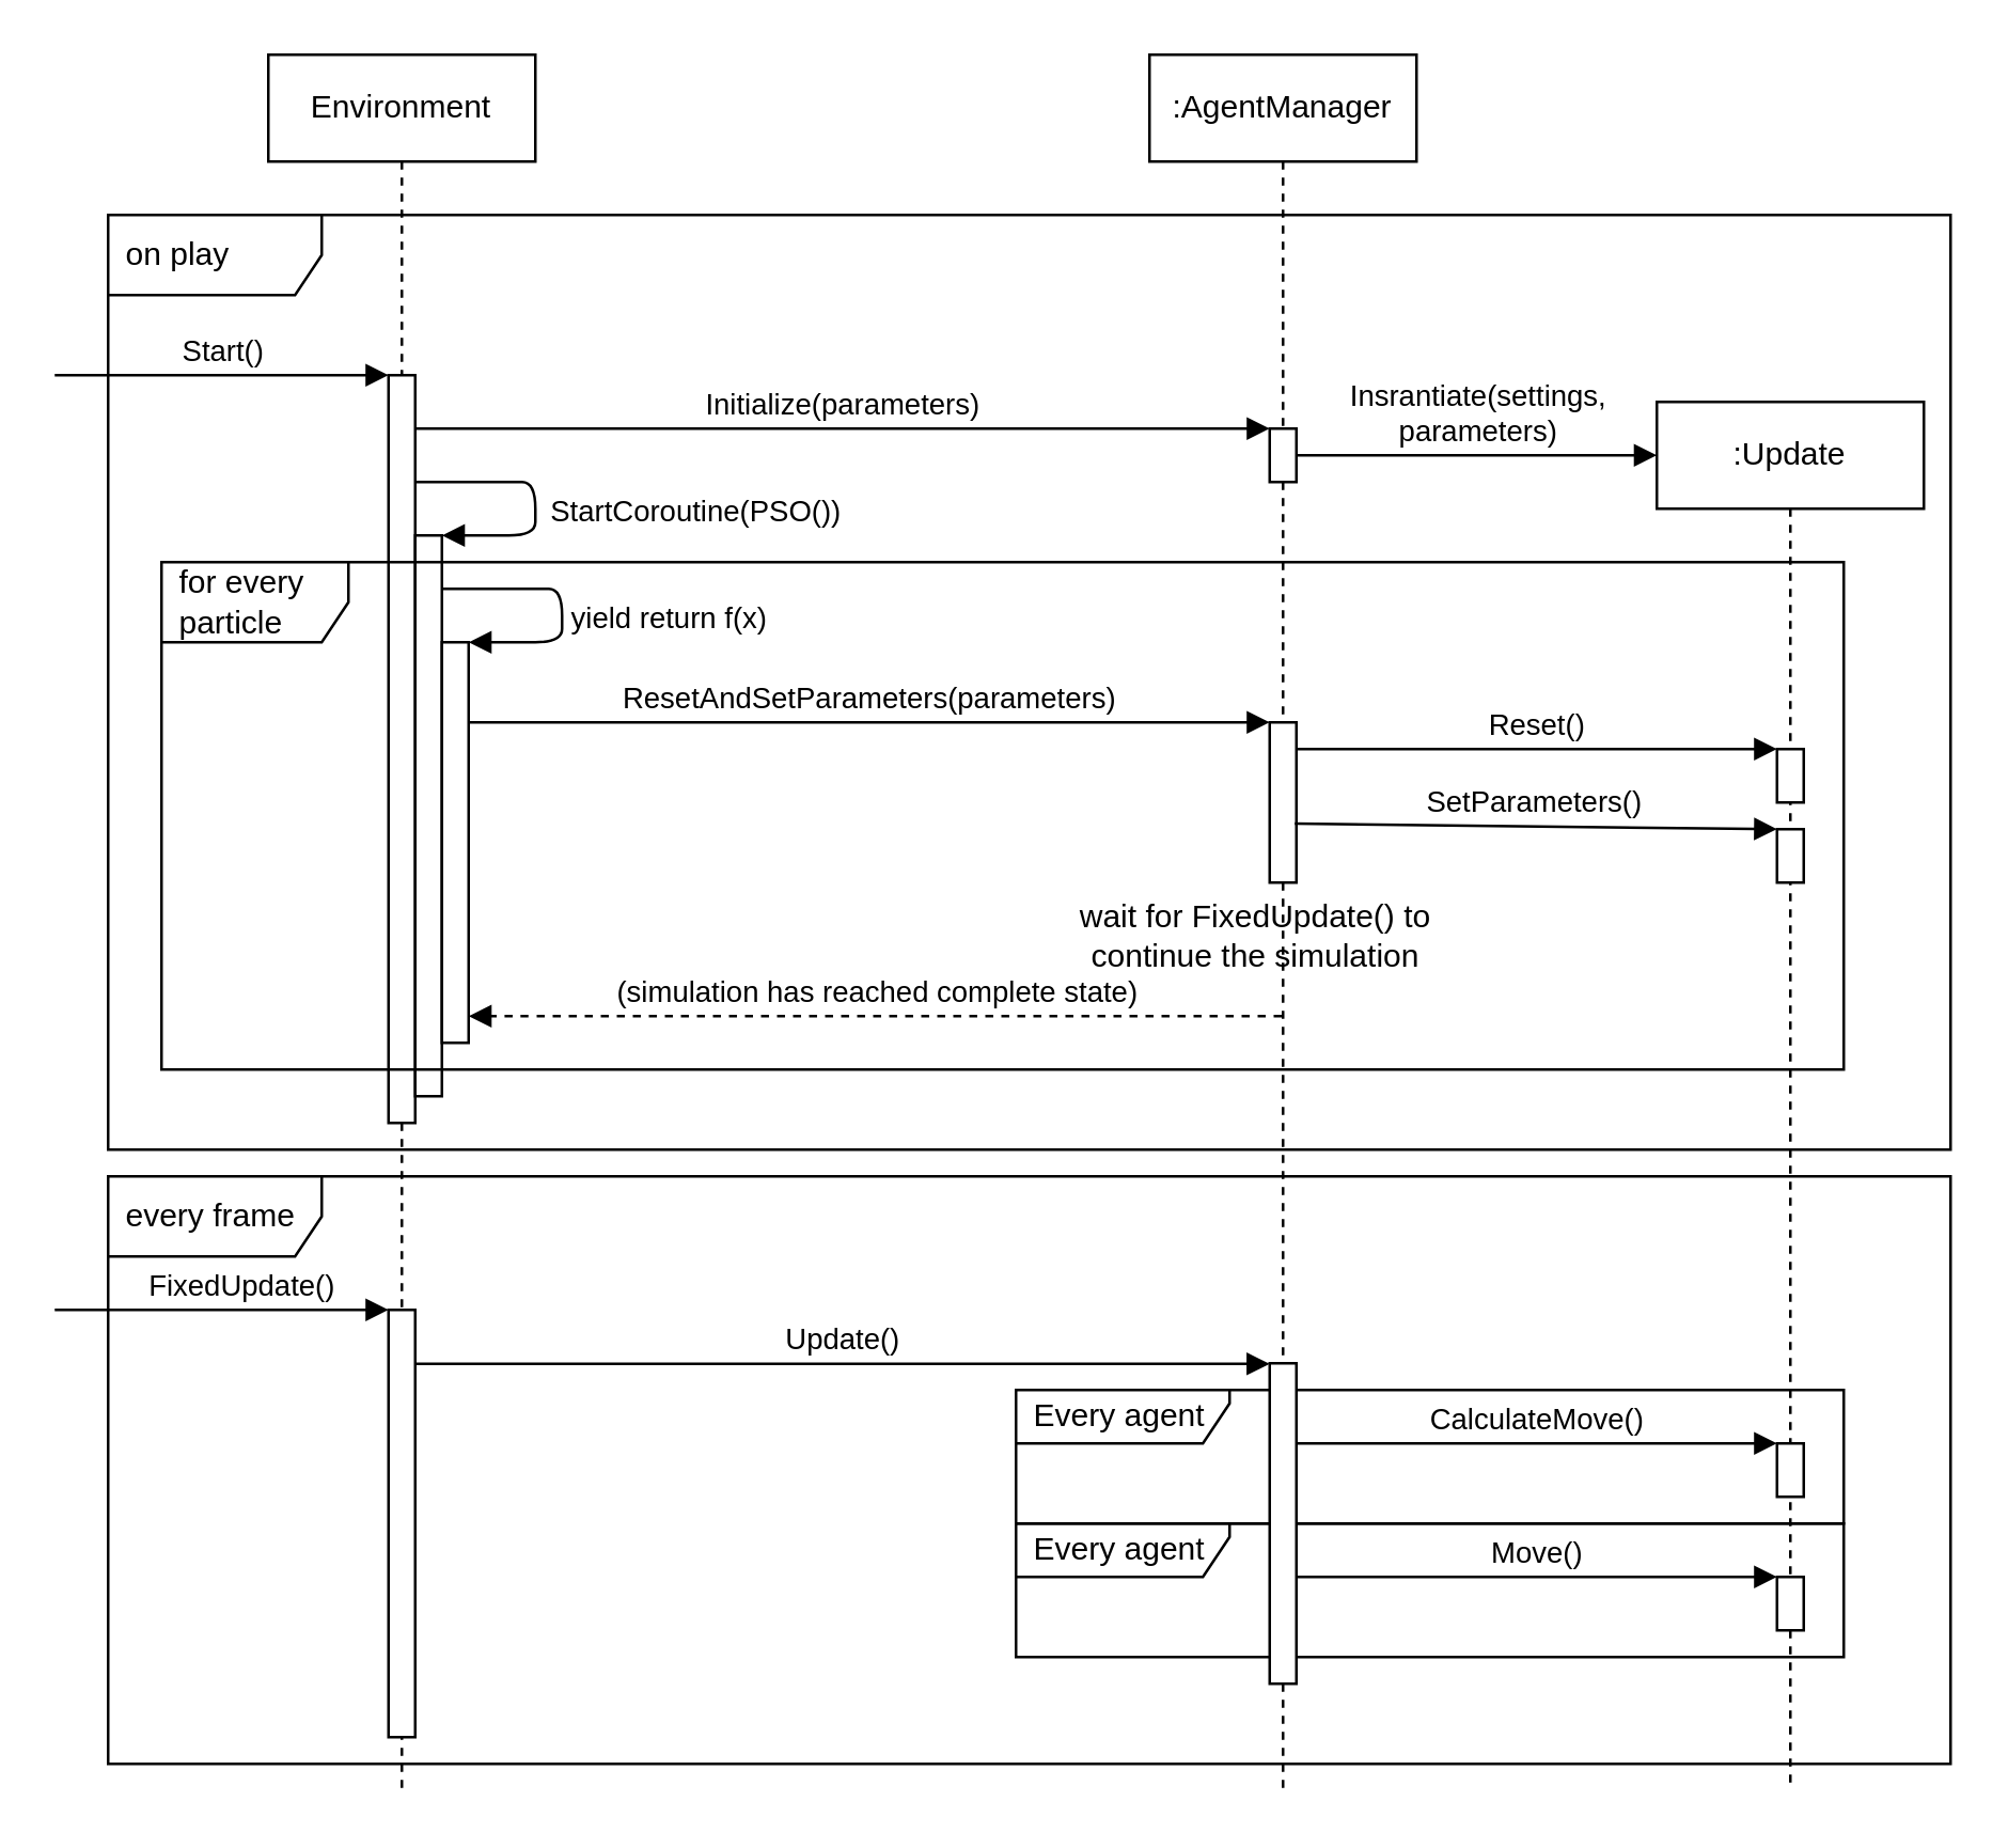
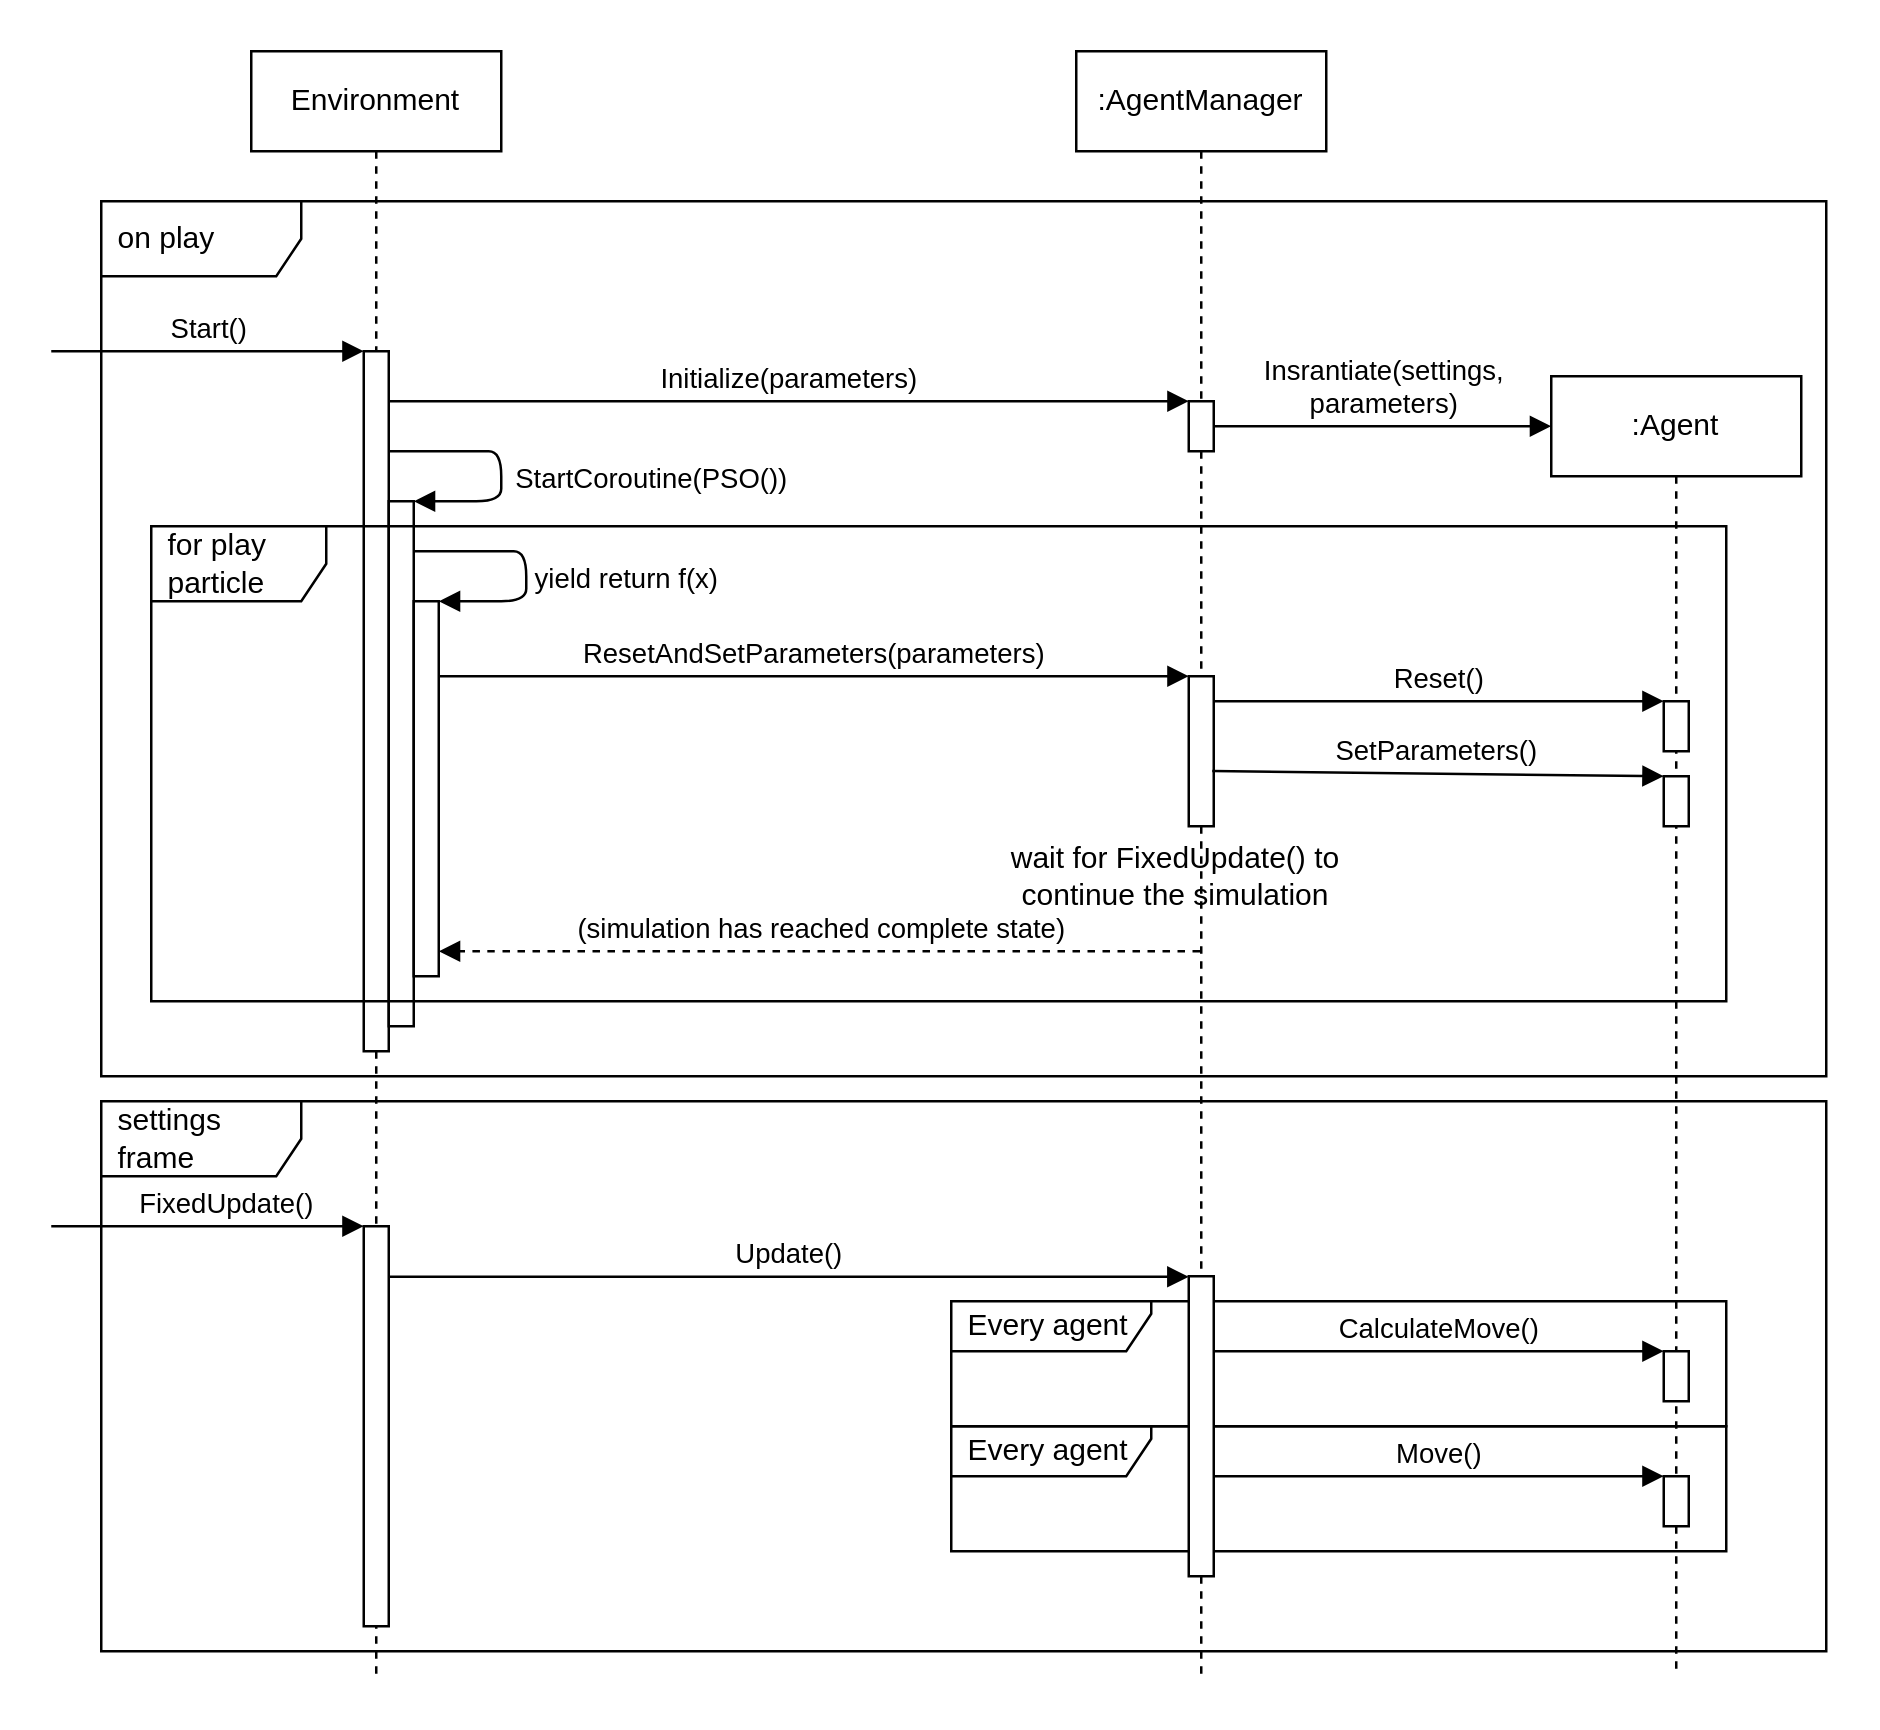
- <mxCell id="3" value=":Update" style="shape=umlLifeline;perimeter=lifelinePerimeter;whiteSpace=wrap;html=1;container=1;collapsible=0;recursiveResize=0;outlineConnect=0;" vertex="1" parent="1"><mxGeometry x="620" y="150" width="100" height="520" as="geometry" /></mxCell>
+ <mxCell id="3" value=":Agent" style="shape=umlLifeline;perimeter=lifelinePerimeter;whiteSpace=wrap;html=1;container=1;collapsible=0;recursiveResize=0;outlineConnect=0;" vertex="1" parent="1"><mxGeometry x="620" y="150" width="100" height="520" as="geometry" /></mxCell>
- <mxCell id="35" value="for every particle" style="shape=umlFrame;whiteSpace=wrap;html=1;width=70;height=30;boundedLbl=1;verticalAlign=middle;align=left;spacingLeft=5;" vertex="1" parent="1"><mxGeometry x="60" y="210" width="630" height="190" as="geometry" /></mxCell>
+ <mxCell id="35" value="for play particle" style="shape=umlFrame;whiteSpace=wrap;html=1;width=70;height=30;boundedLbl=1;verticalAlign=middle;align=left;spacingLeft=5;" vertex="1" parent="1"><mxGeometry x="60" y="210" width="630" height="190" as="geometry" /></mxCell>
- <mxCell id="33" value="every frame" style="shape=umlFrame;whiteSpace=wrap;html=1;width=80;height=30;boundedLbl=1;verticalAlign=middle;align=left;spacingLeft=5;" vertex="1" parent="1"><mxGeometry x="40" y="440" width="690" height="220" as="geometry" /></mxCell>
+ <mxCell id="33" value="settings frame" style="shape=umlFrame;whiteSpace=wrap;html=1;width=80;height=30;boundedLbl=1;verticalAlign=middle;align=left;spacingLeft=5;" vertex="1" parent="1"><mxGeometry x="40" y="440" width="690" height="220" as="geometry" /></mxCell>
